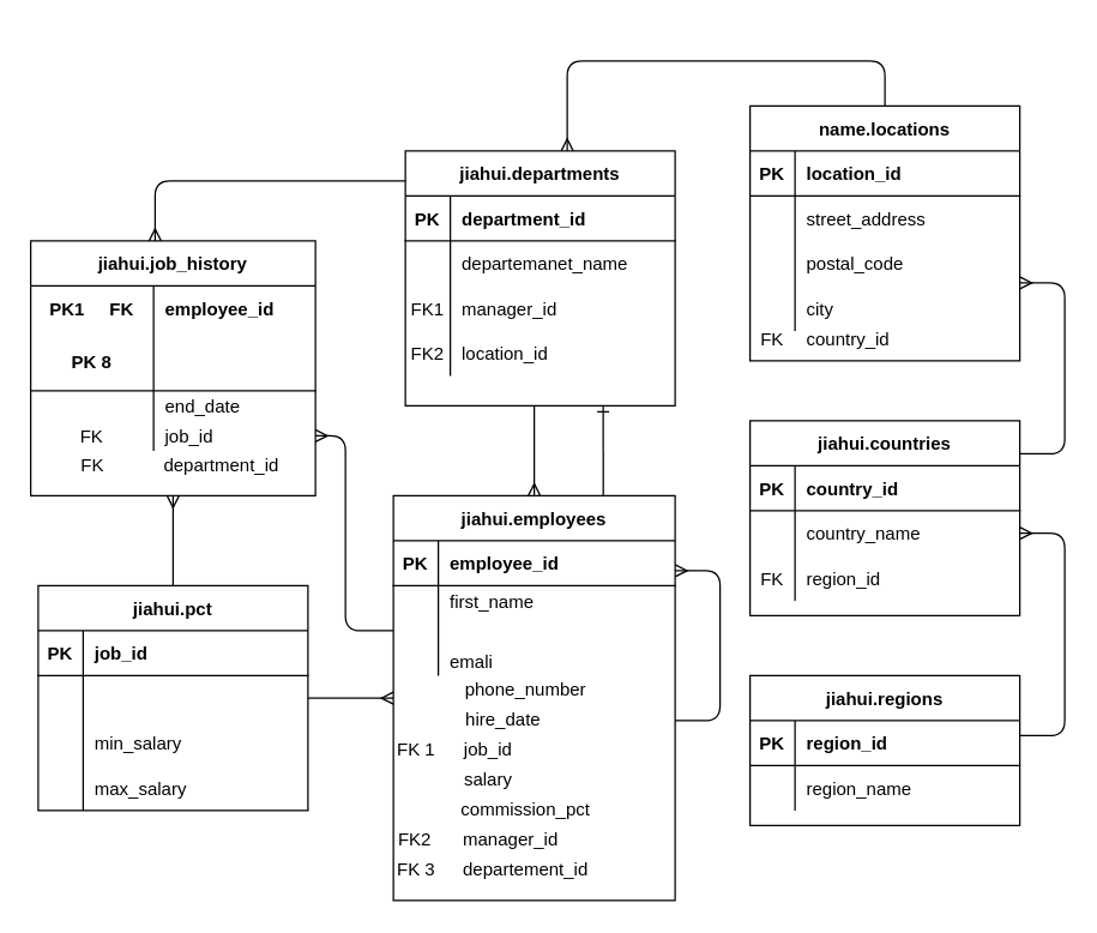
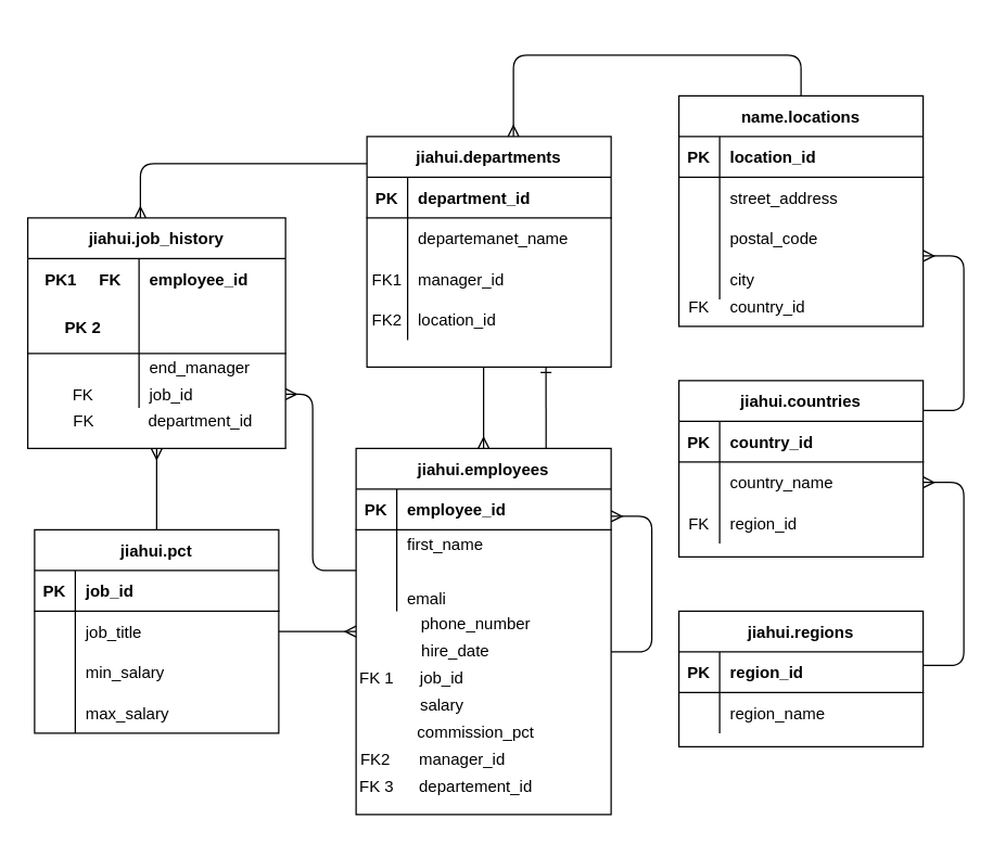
- <mxCell id="25" value="PK 8" style="shape=partialRectangle;connectable=0;fillColor=none;top=0;left=0;bottom=0;right=0;fontStyle=1;overflow=hidden;" parent="24" vertex="1"><mxGeometry width="82" height="40" as="geometry" /></mxCell>
+ <mxCell id="25" value="PK 2" style="shape=partialRectangle;connectable=0;fillColor=none;top=0;left=0;bottom=0;right=0;fontStyle=1;overflow=hidden;" parent="24" vertex="1"><mxGeometry width="82" height="40" as="geometry" /></mxCell>
- <mxCell id="28" value="end_date" style="shape=partialRectangle;connectable=0;fillColor=none;top=0;left=0;bottom=0;right=0;align=left;spacingLeft=6;overflow=hidden;" parent="26" vertex="1"><mxGeometry x="82" width="108" height="20" as="geometry" /></mxCell>
+ <mxCell id="28" value="end_manager" style="shape=partialRectangle;connectable=0;fillColor=none;top=0;left=0;bottom=0;right=0;align=left;spacingLeft=6;overflow=hidden;" parent="26" vertex="1"><mxGeometry x="82" width="108" height="20" as="geometry" /></mxCell>
+ <mxCell id="39" value="job_title" style="shape=partialRectangle;connectable=0;fillColor=none;top=0;left=0;bottom=0;right=0;align=left;spacingLeft=6;overflow=hidden;" parent="37" vertex="1"><mxGeometry x="30" width="150" height="30" as="geometry" /></mxCell>
